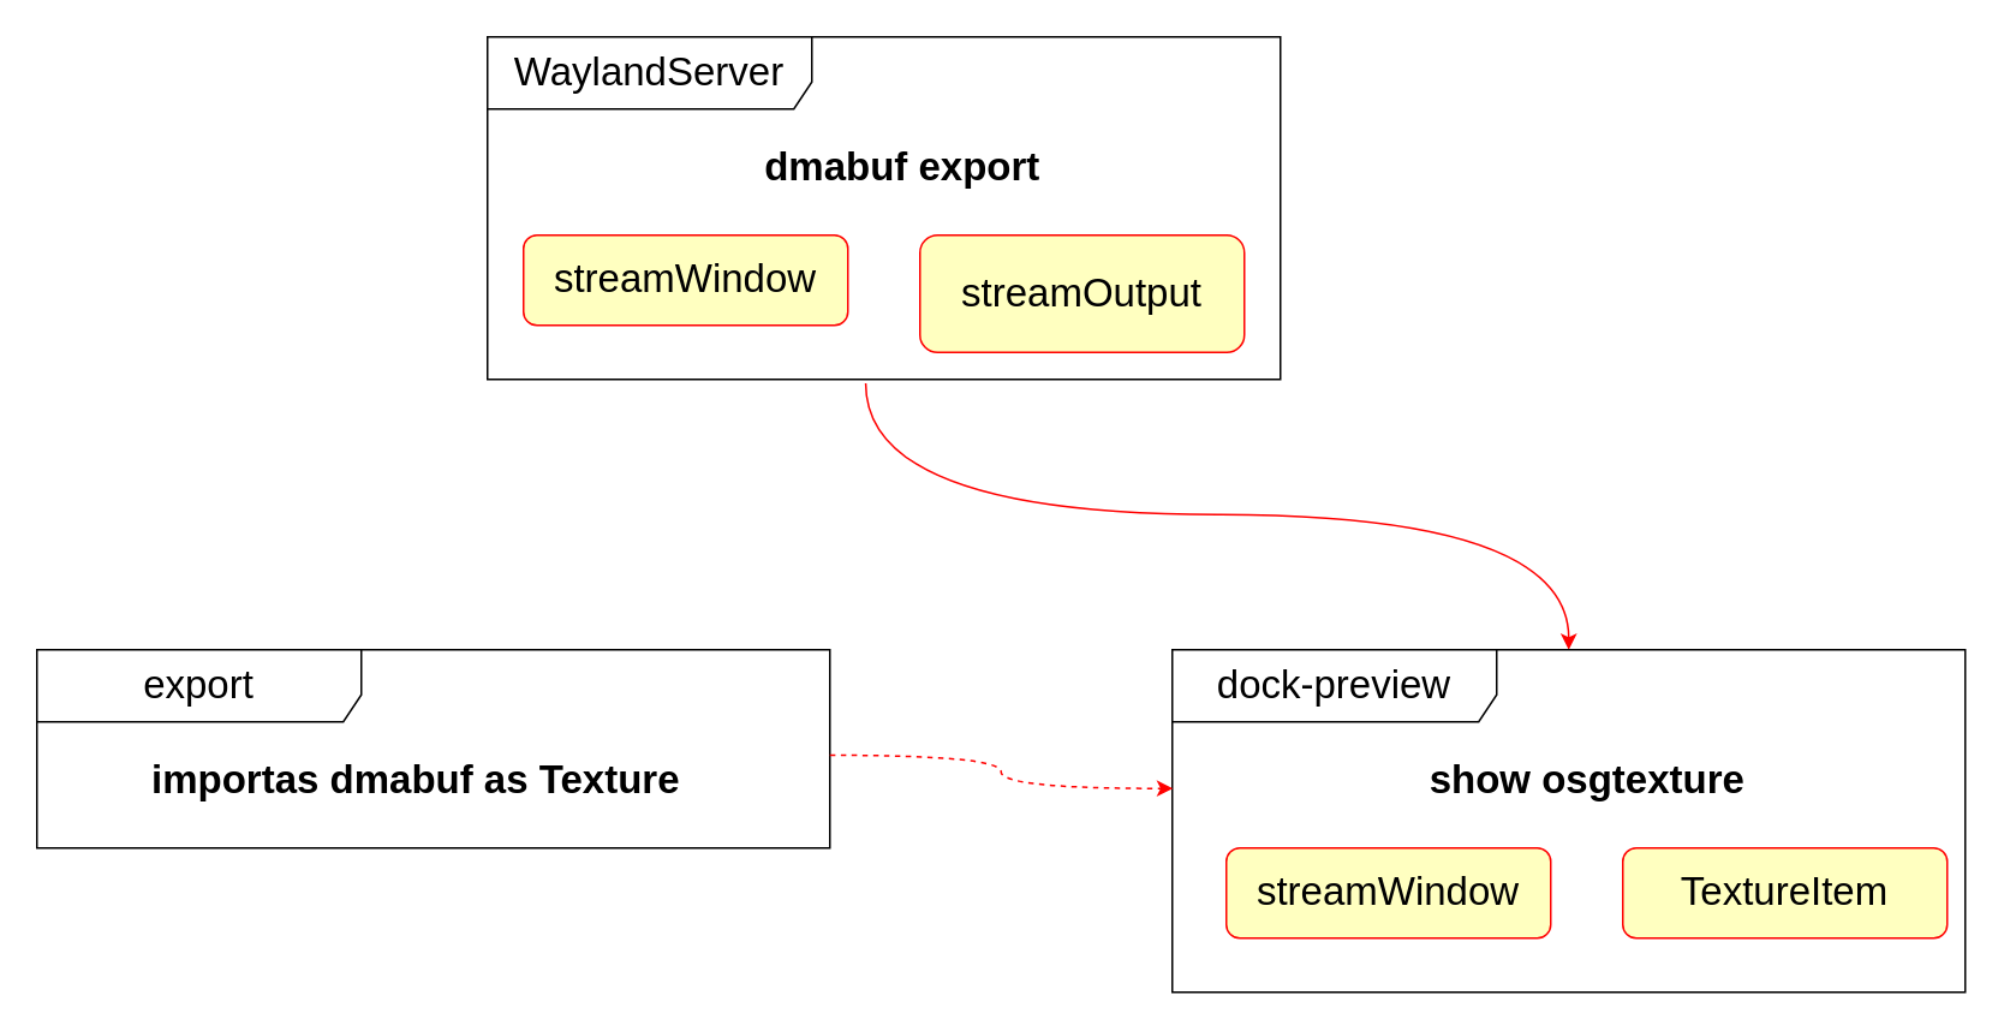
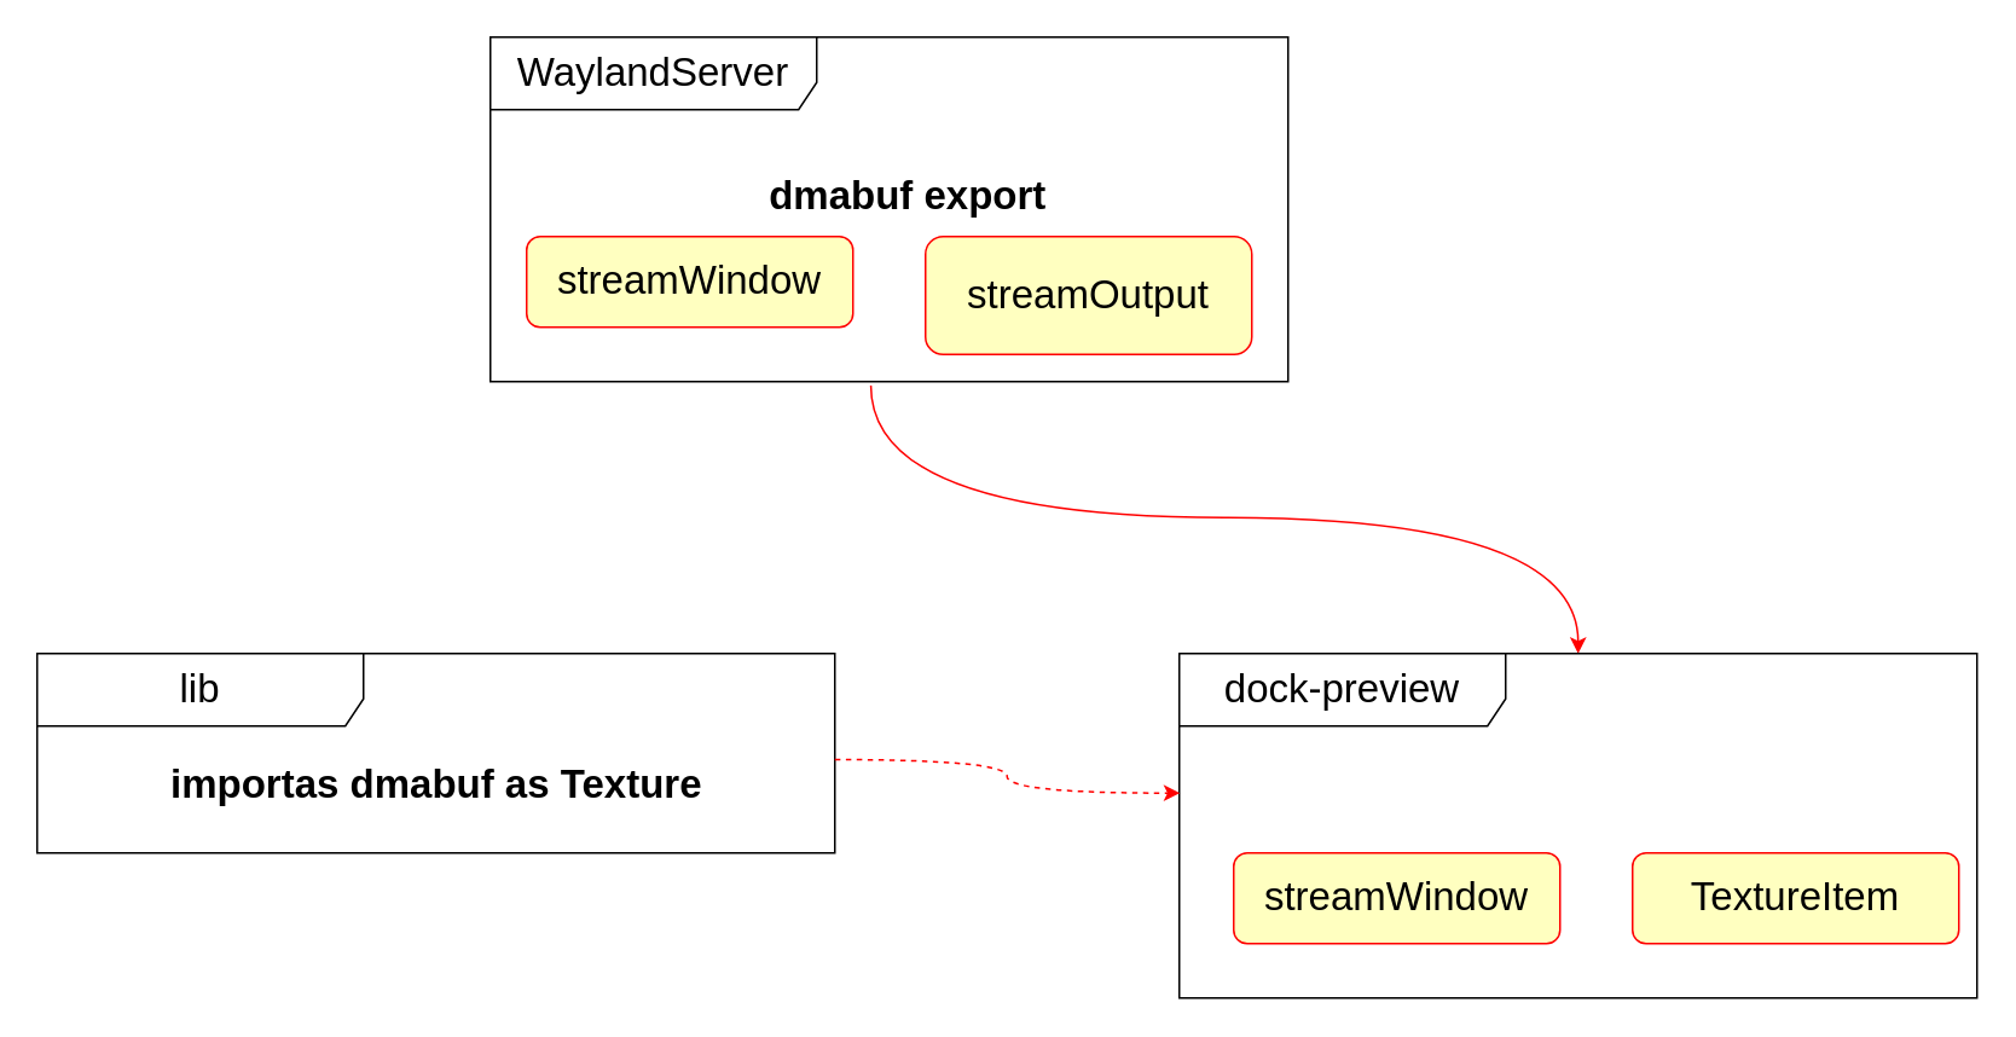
- <mxCell id="6" value="&lt;font style=&quot;font-size: 22px;&quot;&gt;dmabuf export&lt;/font&gt;" style="text;align=center;fontStyle=1;verticalAlign=middle;spacingLeft=3;spacingRight=3;strokeColor=none;rotatable=0;points=[[0,0.5],[1,0.5]];portConstraint=eastwest;html=1;" parent="1" vertex="1"><mxGeometry x="400" y="80" width="200" height="26" as="geometry" /></mxCell>
+ <mxCell id="6" value="&lt;font style=&quot;font-size: 22px;&quot;&gt;dmabuf export&lt;/font&gt;" style="text;align=center;fontStyle=1;verticalAlign=middle;spacingLeft=3;spacingRight=3;strokeColor=none;rotatable=0;points=[[0,0.5],[1,0.5]];portConstraint=eastwest;html=1;" parent="1" vertex="1"><mxGeometry x="400" y="95" width="200" height="26" as="geometry" /></mxCell>
- <mxCell id="11" value="&lt;span style=&quot;font-size: 22px;&quot;&gt;export&lt;/span&gt;" style="shape=umlFrame;whiteSpace=wrap;html=1;pointerEvents=0;width=180;height=40;" vertex="1" parent="1"><mxGeometry x="20" y="360" width="440" height="110" as="geometry" /></mxCell>
+ <mxCell id="11" value="&lt;span style=&quot;font-size: 22px;&quot;&gt;lib&lt;/span&gt;" style="shape=umlFrame;whiteSpace=wrap;html=1;pointerEvents=0;width=180;height=40;" vertex="1" parent="1"><mxGeometry x="20" y="360" width="440" height="110" as="geometry" /></mxCell>
- <mxCell id="12" value="&lt;span style=&quot;font-size: 22px;&quot;&gt;importas dmabuf as Texture&lt;/span&gt;" style="text;align=center;fontStyle=1;verticalAlign=middle;spacingLeft=3;spacingRight=3;strokeColor=none;rotatable=0;points=[[0,0.5],[1,0.5]];portConstraint=eastwest;html=1;" vertex="1" parent="1"><mxGeometry x="50" y="420" width="360" height="26" as="geometry" /></mxCell>
+ <mxCell id="12" value="&lt;span style=&quot;font-size: 22px;&quot;&gt;importas dmabuf as Texture&lt;/span&gt;" style="text;align=center;fontStyle=1;verticalAlign=middle;spacingLeft=3;spacingRight=3;strokeColor=none;rotatable=0;points=[[0,0.5],[1,0.5]];portConstraint=eastwest;html=1;" vertex="1" parent="1"><mxGeometry x="60" y="420" width="360" height="26" as="geometry" /></mxCell>
- <mxCell id="10" value="&lt;span style=&quot;font-size: 22px;&quot;&gt;show osgtexture&lt;/span&gt;" style="text;align=center;fontStyle=1;verticalAlign=middle;spacingLeft=3;spacingRight=3;strokeColor=none;rotatable=0;points=[[0,0.5],[1,0.5]];portConstraint=eastwest;html=1;" parent="1" vertex="1"><mxGeometry x="780" y="420" width="200" height="26" as="geometry" /></mxCell>
